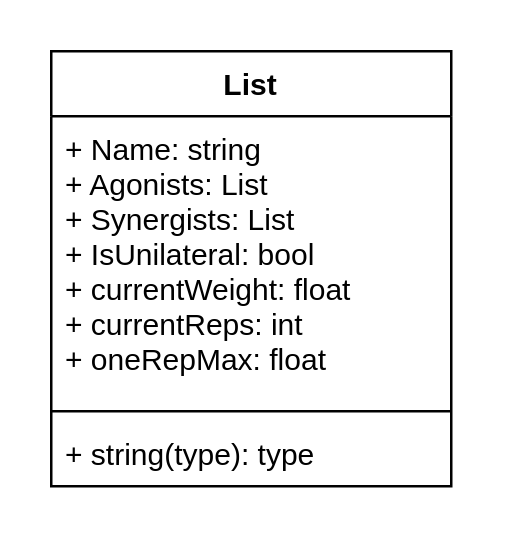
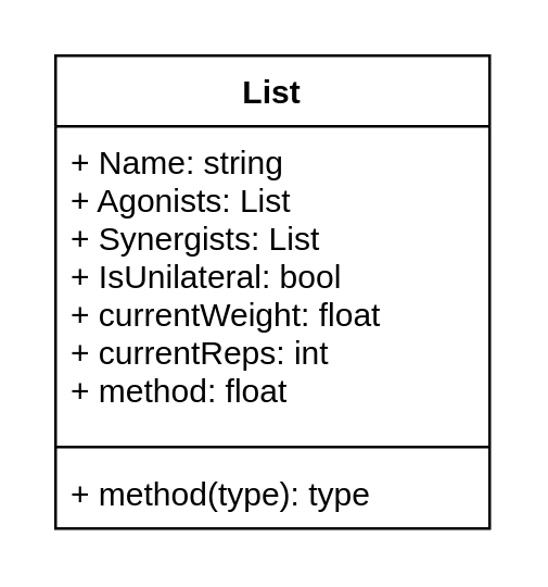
- <mxCell id="3" value="+ Name: string&#10;+ Agonists: List&#10;+ Synergists: List&#10;+ IsUnilateral: bool&#10;+ currentWeight: float&#10;+ currentReps: int&#10;+ oneRepMax: float&#10;" style="text;strokeColor=none;fillColor=none;align=left;verticalAlign=top;spacingLeft=4;spacingRight=4;overflow=hidden;rotatable=0;points=[[0,0.5],[1,0.5]];portConstraint=eastwest;" vertex="1" parent="2"><mxGeometry y="26" width="160" height="114" as="geometry" /></mxCell>
+ <mxCell id="3" value="+ Name: string&#10;+ Agonists: List&#10;+ Synergists: List&#10;+ IsUnilateral: bool&#10;+ currentWeight: float&#10;+ currentReps: int&#10;+ method: float&#10;" style="text;strokeColor=none;fillColor=none;align=left;verticalAlign=top;spacingLeft=4;spacingRight=4;overflow=hidden;rotatable=0;points=[[0,0.5],[1,0.5]];portConstraint=eastwest;" vertex="1" parent="2"><mxGeometry y="26" width="160" height="114" as="geometry" /></mxCell>
- <mxCell id="5" value="+ string(type): type" style="text;strokeColor=none;fillColor=none;align=left;verticalAlign=top;spacingLeft=4;spacingRight=4;overflow=hidden;rotatable=0;points=[[0,0.5],[1,0.5]];portConstraint=eastwest;" vertex="1" parent="2"><mxGeometry y="148" width="160" height="26" as="geometry" /></mxCell>
+ <mxCell id="5" value="+ method(type): type" style="text;strokeColor=none;fillColor=none;align=left;verticalAlign=top;spacingLeft=4;spacingRight=4;overflow=hidden;rotatable=0;points=[[0,0.5],[1,0.5]];portConstraint=eastwest;" vertex="1" parent="2"><mxGeometry y="148" width="160" height="26" as="geometry" /></mxCell>
